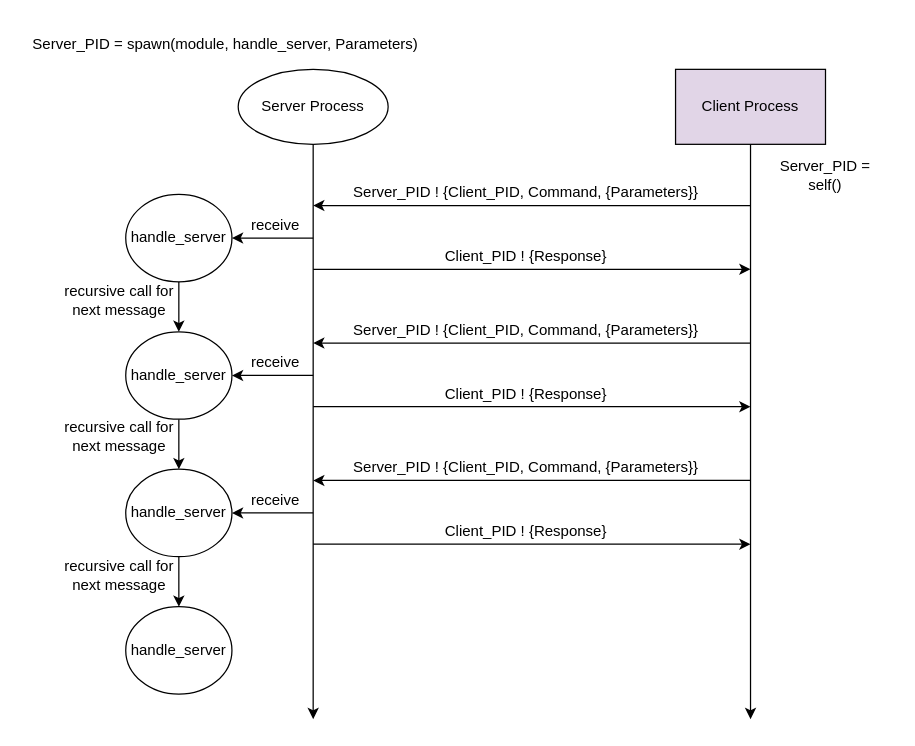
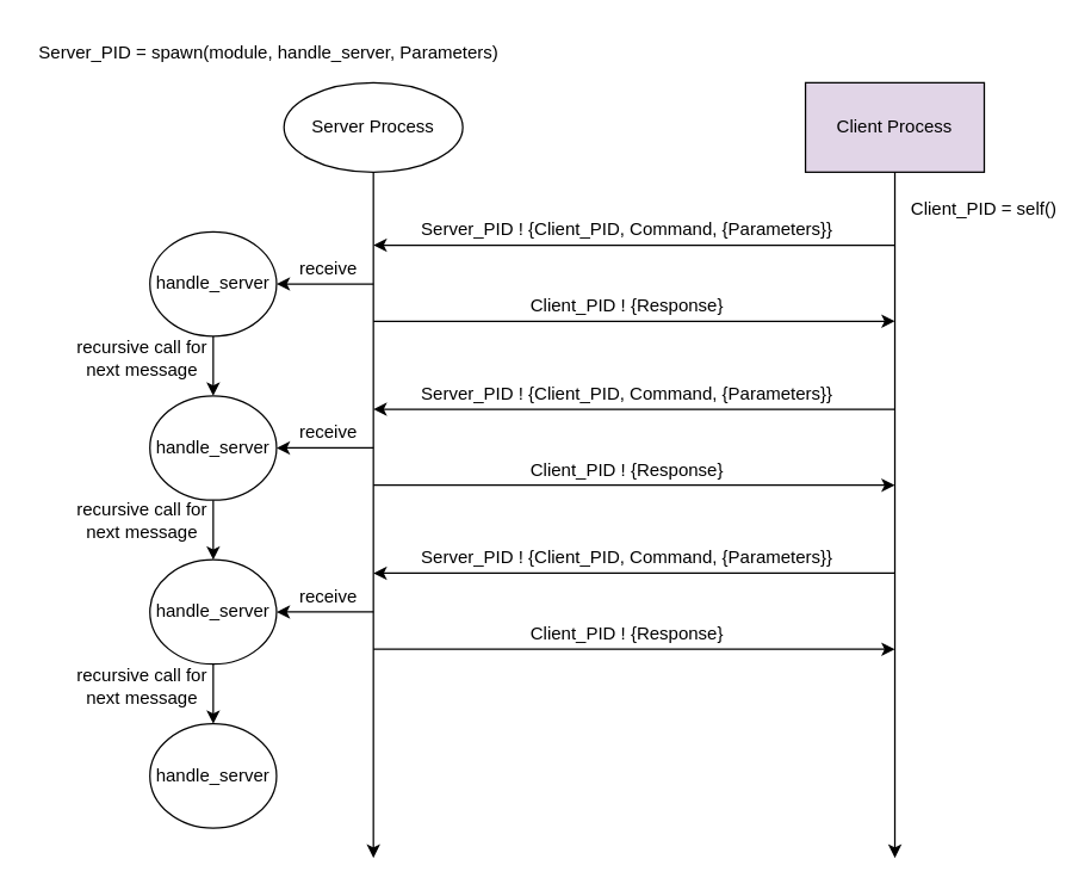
- <mxCell id="34" value="Server_PID = self()" style="text;html=1;strokeColor=none;fillColor=none;align=center;verticalAlign=middle;whiteSpace=wrap;rounded=0;" vertex="1" parent="1"><mxGeometry x="610" y="125" width="100" height="30" as="geometry" /></mxCell>
+ <mxCell id="34" value="Client_PID = self()" style="text;html=1;strokeColor=none;fillColor=none;align=center;verticalAlign=middle;whiteSpace=wrap;rounded=0;" vertex="1" parent="1"><mxGeometry x="610" y="125" width="100" height="30" as="geometry" /></mxCell>
